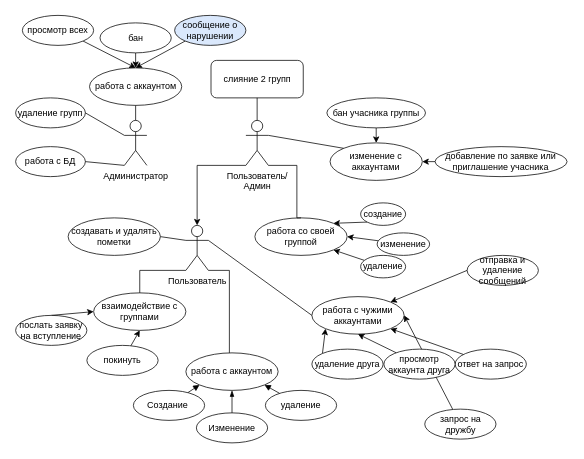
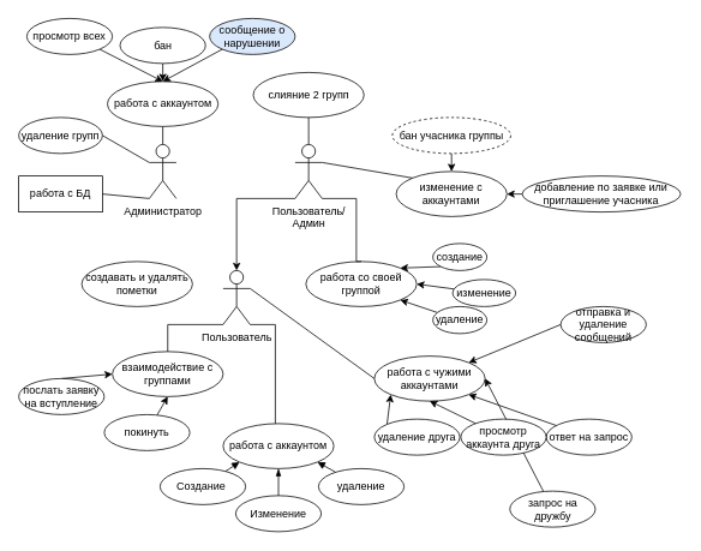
- <mxCell id="47" value="слияние 2 групп" style="whiteSpace=wrap;html=1;rounded=1;" parent="1" vertex="1"><mxGeometry x="280.5" y="80" width="123" height="50" as="geometry" /></mxCell>
+ <mxCell id="47" value="слияние 2 групп" style="ellipse;whiteSpace=wrap;html=1;" parent="1" vertex="1"><mxGeometry x="280.5" y="80" width="123" height="50" as="geometry" /></mxCell>
- <mxCell id="42" value="бан учасника группы" style="ellipse;whiteSpace=wrap;html=1;" parent="1" vertex="1"><mxGeometry x="435" y="130" width="131.5" height="40" as="geometry" /></mxCell>
+ <mxCell id="42" value="бан учасника группы" style="ellipse;whiteSpace=wrap;html=1;dashed=1;" parent="1" vertex="1"><mxGeometry x="435" y="130" width="131.5" height="40" as="geometry" /></mxCell>
- <mxCell id="59" value="работа с БД" style="ellipse;whiteSpace=wrap;html=1;" parent="1" vertex="1"><mxGeometry x="20" y="195" width="93" height="40" as="geometry" /></mxCell>
+ <mxCell id="59" value="работа с БД" style="whiteSpace=wrap;html=1;rounded=0;" parent="1" vertex="1"><mxGeometry x="20" y="195" width="93" height="40" as="geometry" /></mxCell>
- <mxCell id="3" style="rounded=0;orthogonalLoop=1;jettySize=auto;html=1;exitX=0;exitY=0.333;exitDx=0;exitDy=0;exitPerimeter=0;entryX=1;entryY=0.5;entryDx=0;entryDy=0;endArrow=none;endFill=0;" parent="1" source="4" target="30" edge="1"><mxGeometry relative="1" as="geometry" /></mxCell>
